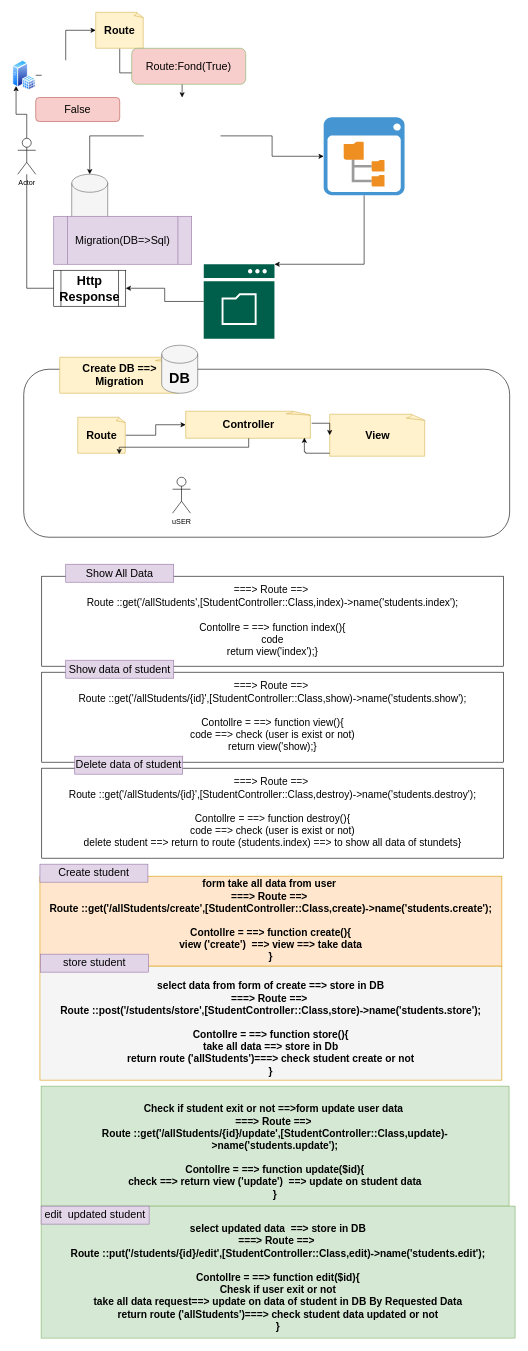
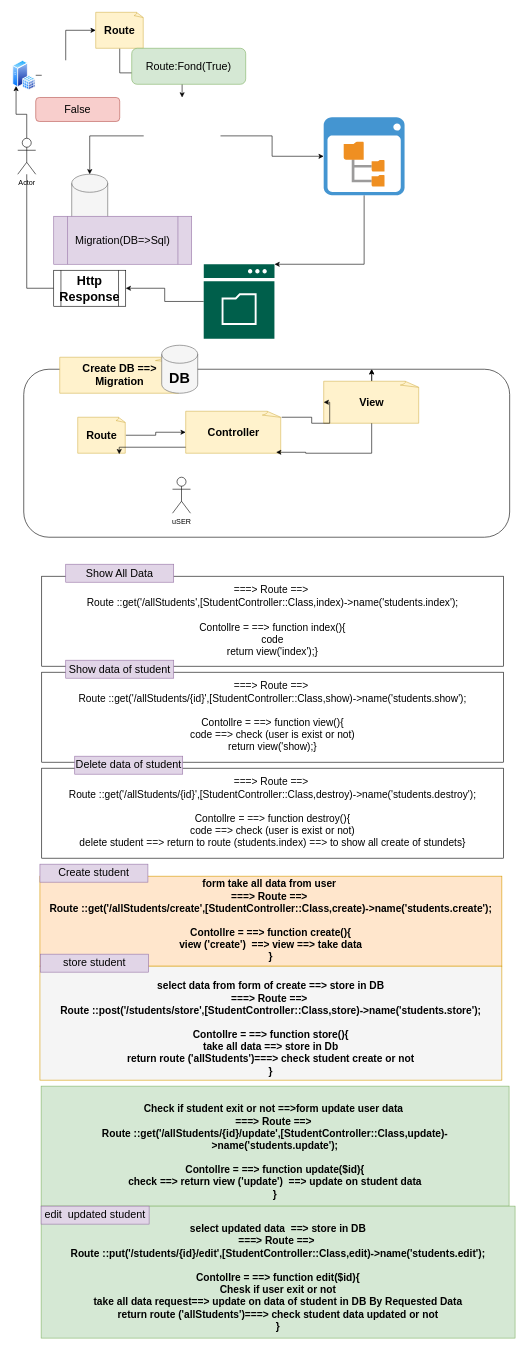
- <mxCell id="19" value="&lt;font style=&quot;font-size: 18px;&quot;&gt;Route:Fond(True)&lt;/font&gt;" style="rounded=1;whiteSpace=wrap;html=1;fillColor=#f8cecc;strokeColor=#82b366;" vertex="1" parent="1"><mxGeometry x="219" y="80" width="190" height="60" as="geometry" /></mxCell>
+ <mxCell id="19" value="&lt;font style=&quot;font-size: 18px;&quot;&gt;Route:Fond(True)&lt;/font&gt;" style="rounded=1;whiteSpace=wrap;html=1;fillColor=#d5e8d4;strokeColor=#82b366;" vertex="1" parent="1"><mxGeometry x="219" y="80" width="190" height="60" as="geometry" /></mxCell>
- <mxCell id="25" value="&lt;span style=&quot;font-size: 18px;&quot;&gt;&lt;b&gt;Controller&lt;/b&gt;&lt;/span&gt;" style="whiteSpace=wrap;html=1;shape=mxgraph.basic.document;fillColor=#fff2cc;strokeColor=#d6b656;" vertex="1" parent="1"><mxGeometry x="309" y="685" width="210" height="45" as="geometry" /></mxCell>
+ <mxCell id="25" value="&lt;span style=&quot;font-size: 18px;&quot;&gt;&lt;b&gt;Controller&lt;/b&gt;&lt;/span&gt;" style="whiteSpace=wrap;html=1;shape=mxgraph.basic.document;fillColor=#fff2cc;strokeColor=#d6b656;" vertex="1" parent="1"><mxGeometry x="309" y="685" width="160" height="70" as="geometry" /></mxCell>
- <mxCell id="29" value="&lt;span style=&quot;font-size: 18px;&quot;&gt;&lt;b&gt;View&lt;/b&gt;&lt;/span&gt;" style="whiteSpace=wrap;html=1;shape=mxgraph.basic.document;fillColor=#fff2cc;strokeColor=#d6b656;" vertex="1" parent="1"><mxGeometry x="549" y="690" width="160" height="70" as="geometry" /></mxCell>
+ <mxCell id="29" value="&lt;span style=&quot;font-size: 18px;&quot;&gt;&lt;b&gt;View&lt;/b&gt;&lt;/span&gt;" style="whiteSpace=wrap;html=1;shape=mxgraph.basic.document;fillColor=#fff2cc;strokeColor=#d6b656;" vertex="1" parent="1"><mxGeometry x="539" y="635" width="160" height="70" as="geometry" /></mxCell>
- <mxCell id="40" value="&lt;font style=&quot;font-size: 17px;&quot;&gt;===&amp;gt; Route ==&amp;gt;&amp;nbsp;&lt;br&gt;Route ::get('/allStudents/{id}',[StudentController::Class,destroy)-&amp;gt;name('students.destroy');&lt;/font&gt;&lt;div&gt;&lt;font style=&quot;font-size: 17px;&quot;&gt;&lt;br&gt;&lt;/font&gt;&lt;/div&gt;&lt;div&gt;&lt;font style=&quot;font-size: 17px;&quot;&gt;Contollre = ==&amp;gt; function destroy(){&lt;/font&gt;&lt;/div&gt;&lt;div&gt;&lt;font style=&quot;font-size: 17px;&quot;&gt;code ==&amp;gt; check (user is exist or not)&lt;br&gt;delete student ==&amp;gt; return to route (students.index) ==&amp;gt; to show all data of stundets}&lt;/font&gt;&lt;/div&gt;" style="rounded=0;whiteSpace=wrap;html=1;" vertex="1" parent="1"><mxGeometry x="69" y="1280" width="770" height="150" as="geometry" /></mxCell>
+ <mxCell id="40" value="&lt;font style=&quot;font-size: 17px;&quot;&gt;===&amp;gt; Route ==&amp;gt;&amp;nbsp;&lt;br&gt;Route ::get('/allStudents/{id}',[StudentController::Class,destroy)-&amp;gt;name('students.destroy');&lt;/font&gt;&lt;div&gt;&lt;font style=&quot;font-size: 17px;&quot;&gt;&lt;br&gt;&lt;/font&gt;&lt;/div&gt;&lt;div&gt;&lt;font style=&quot;font-size: 17px;&quot;&gt;Contollre = ==&amp;gt; function destroy(){&lt;/font&gt;&lt;/div&gt;&lt;div&gt;&lt;font style=&quot;font-size: 17px;&quot;&gt;code ==&amp;gt; check (user is exist or not)&lt;br&gt;delete student ==&amp;gt; return to route (students.index) ==&amp;gt; to show all create of stundets}&lt;/font&gt;&lt;/div&gt;" style="rounded=0;whiteSpace=wrap;html=1;" vertex="1" parent="1"><mxGeometry x="69" y="1280" width="770" height="150" as="geometry" /></mxCell>
